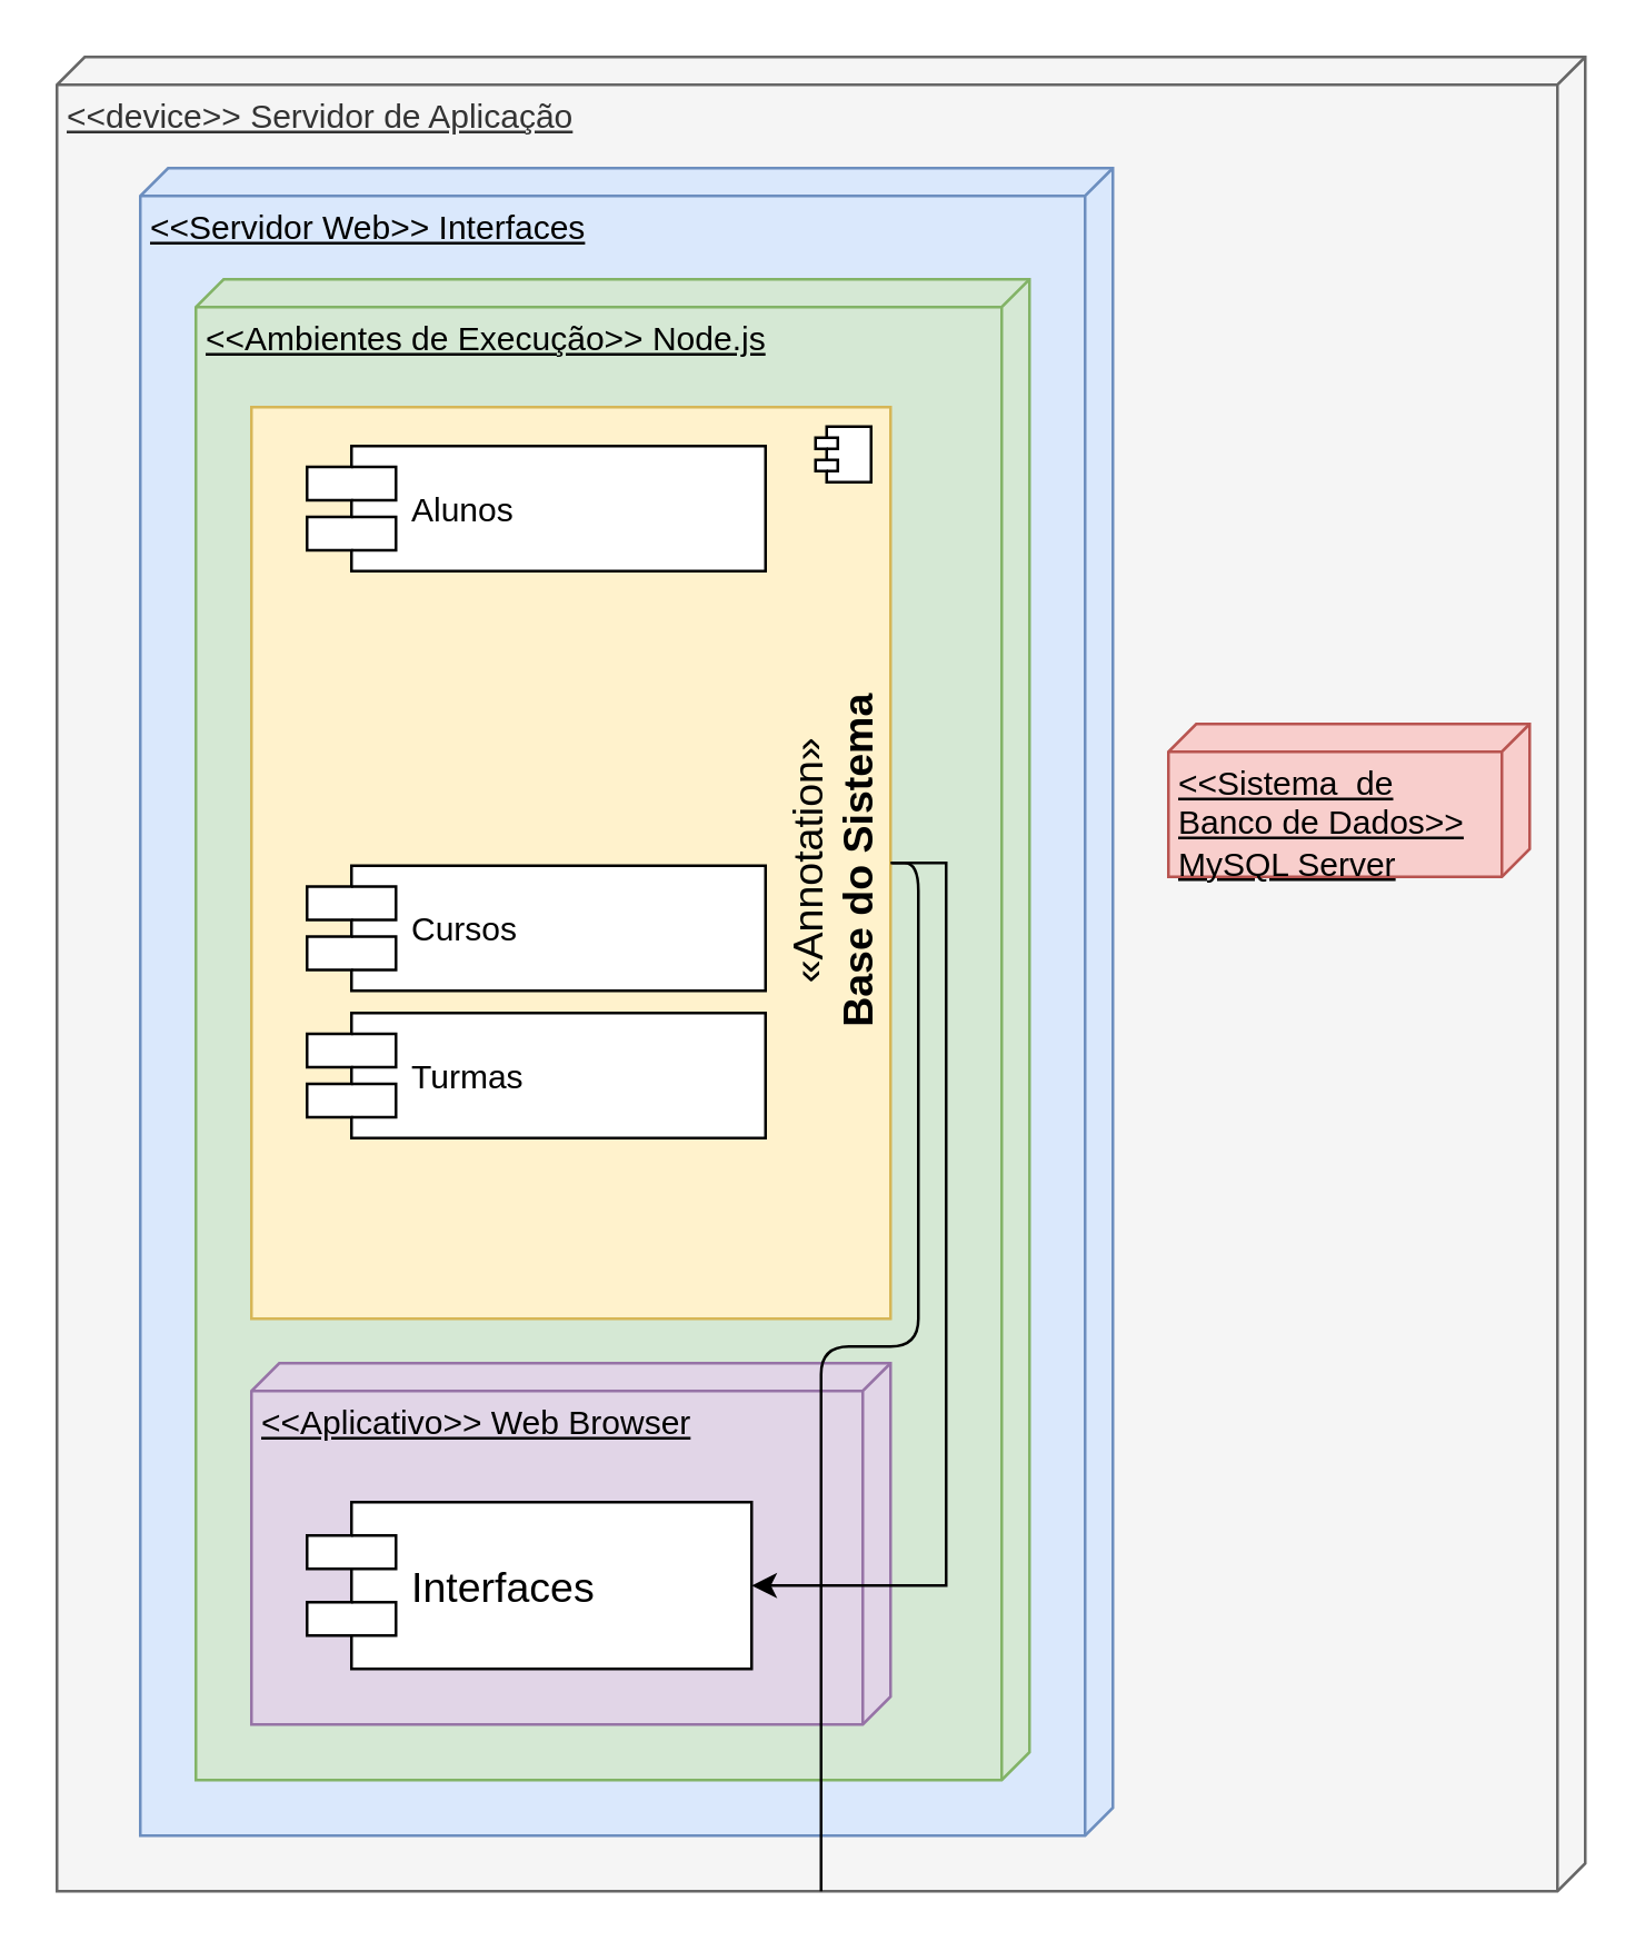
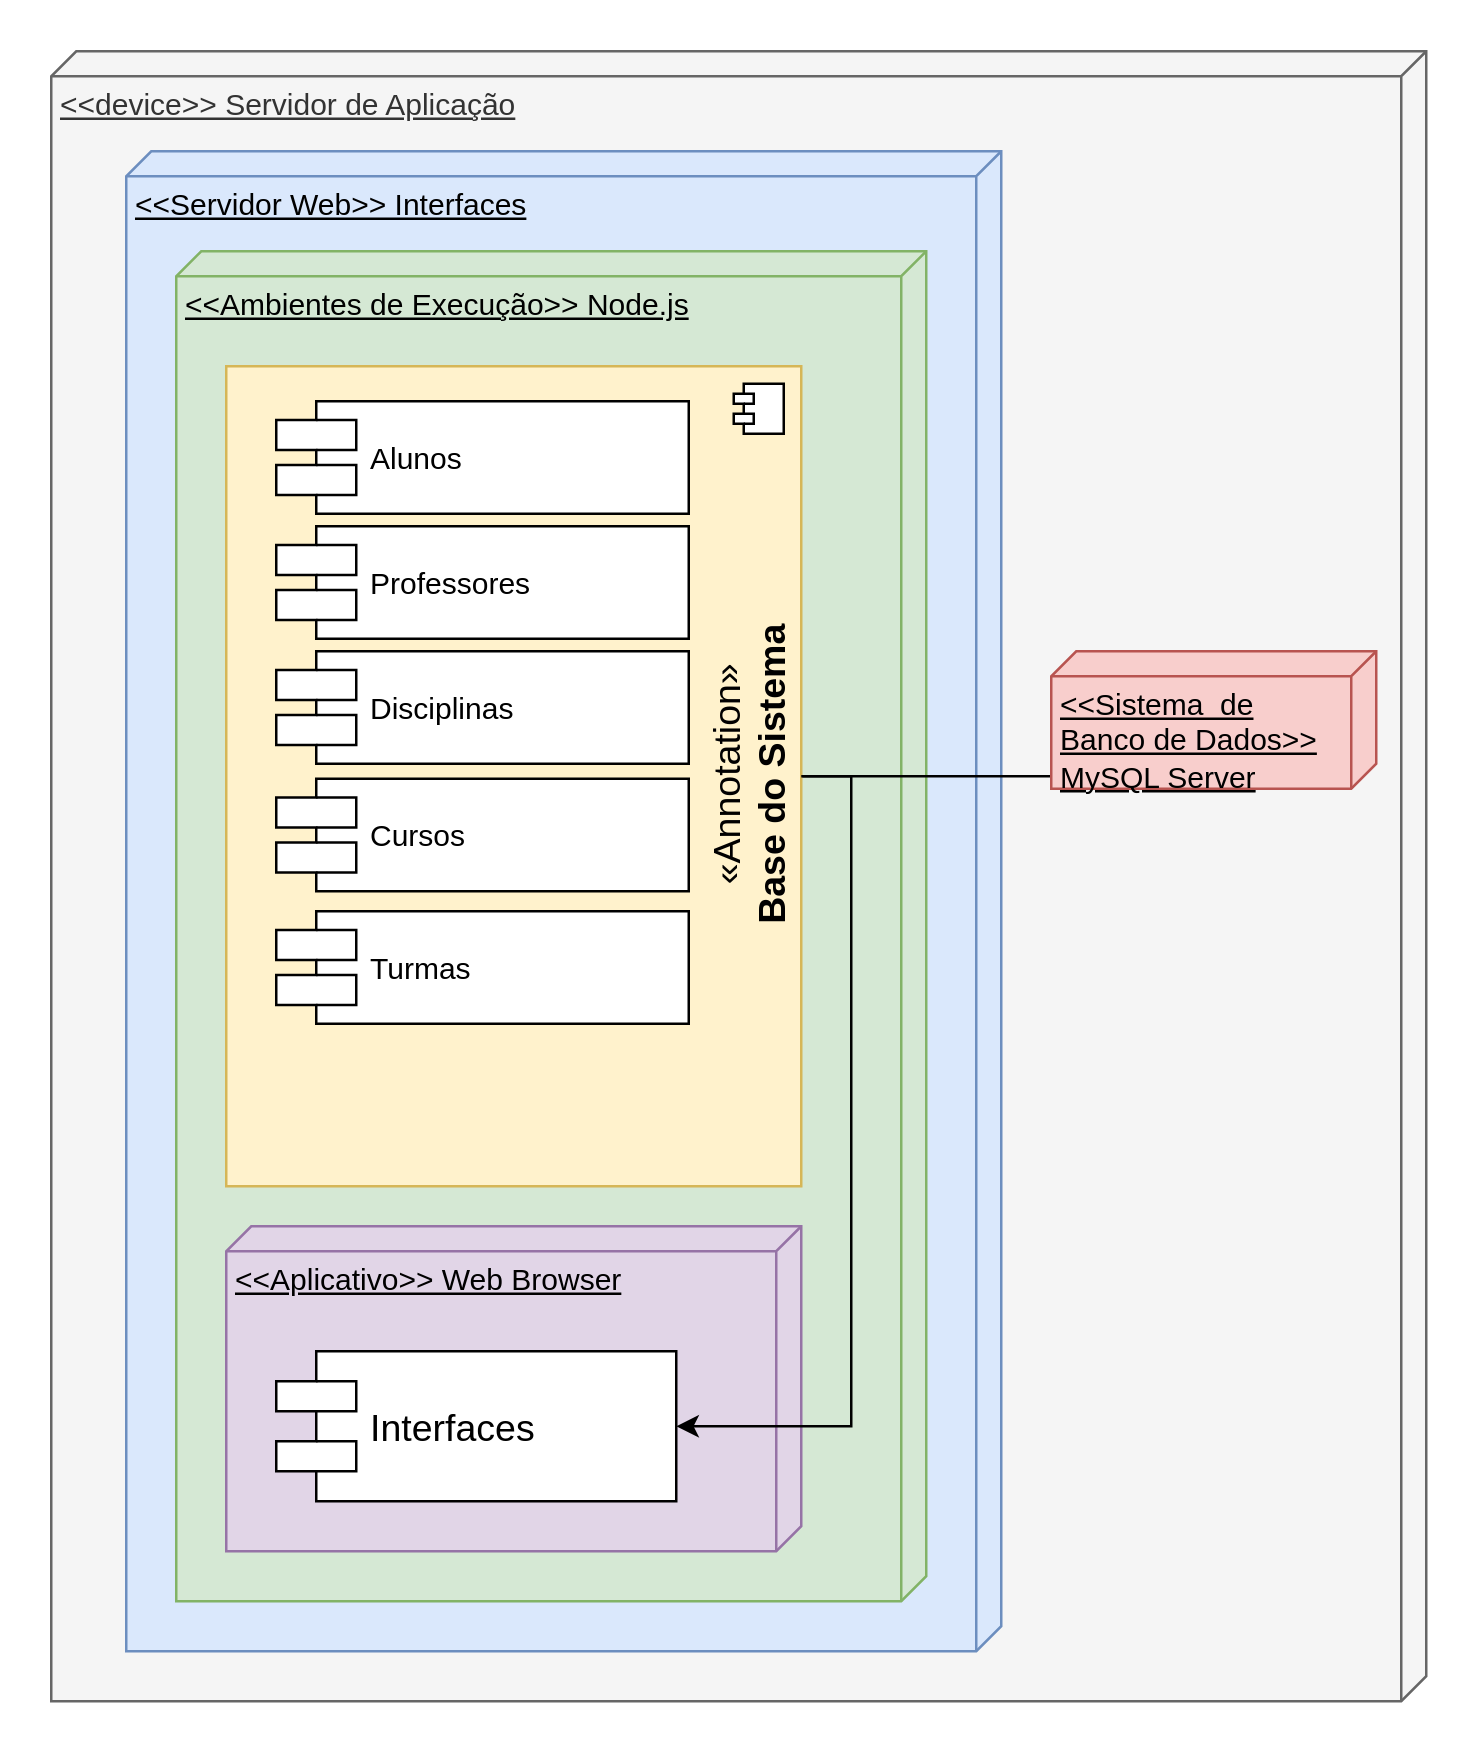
+ <mxCell id="15" value="Professores" style="shape=component;align=left;spacingLeft=36;" parent="1" vertex="1"><mxGeometry x="110" y="210" width="165" height="45" as="geometry" /></mxCell>
+ <mxCell id="9" value="Disciplinas" style="shape=component;align=left;spacingLeft=36;" parent="1" vertex="1"><mxGeometry x="110" y="260" width="165" height="45" as="geometry" /></mxCell>
- <mxCell id="13" value="" style="endArrow=none;html=1;exitX=1;exitY=0.5;exitDx=0;exitDy=0;edgeStyle=orthogonalEdgeStyle;elbow=vertical;" parent="1" source="7" target="2" edge="1"><mxGeometry width="50" height="50" relative="1" as="geometry"><mxPoint x="320" y="440" as="sourcePoint" /><mxPoint x="690" y="260" as="targetPoint" /></mxGeometry></mxCell>
+ <mxCell id="13" value="" style="endArrow=none;html=1;exitX=1;exitY=0.5;exitDx=0;exitDy=0;entryX=0;entryY=0;entryDx=50;entryDy=130;entryPerimeter=0;edgeStyle=orthogonalEdgeStyle;elbow=vertical;" parent="1" source="7" target="14" edge="1"><mxGeometry width="50" height="50" relative="1" as="geometry"><mxPoint x="320" y="440" as="sourcePoint" /><mxPoint x="690" y="260" as="targetPoint" /></mxGeometry></mxCell>
